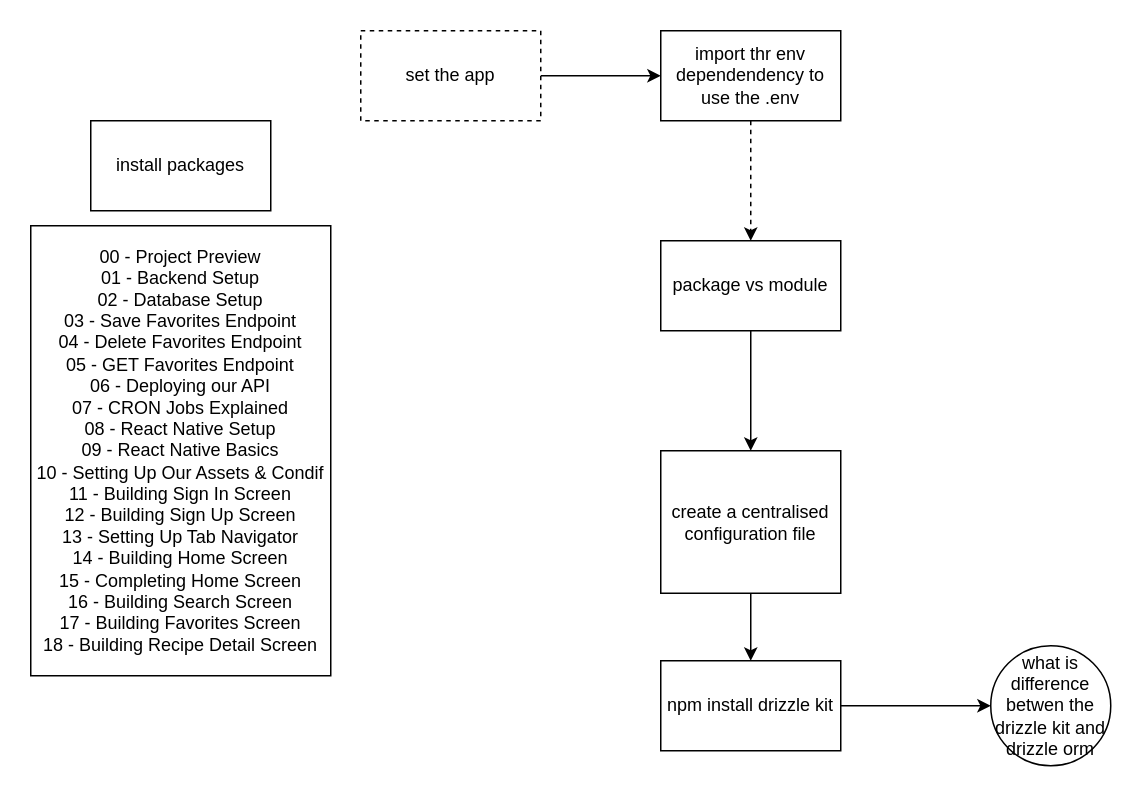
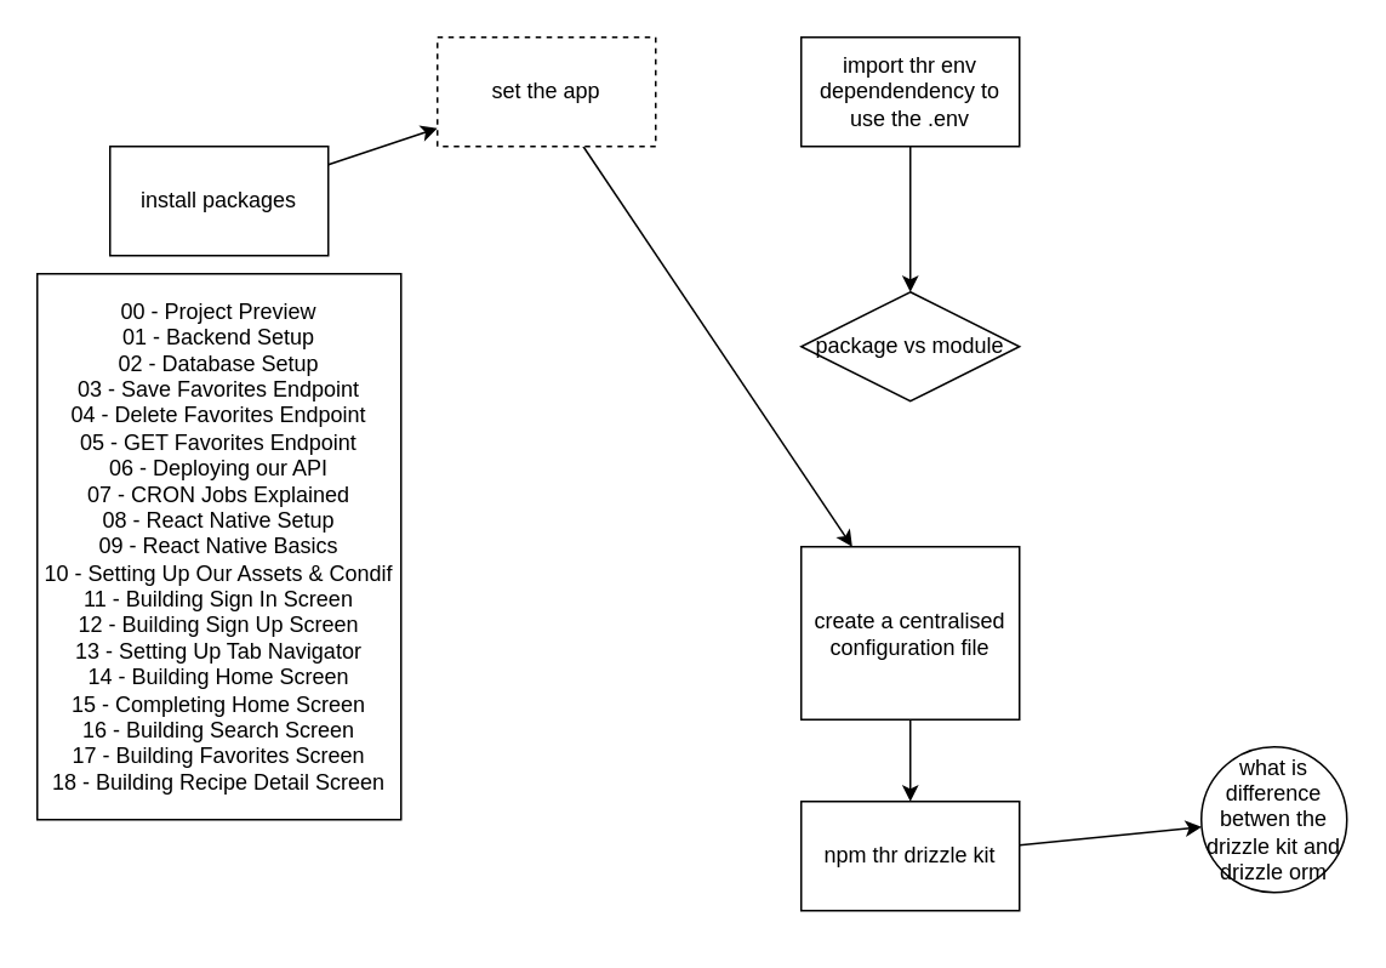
- <mxCell id="4" value="" style="edgeStyle=none;html=1;" parent="1" source="5" target="7" edge="1"><mxGeometry relative="1" as="geometry" /></mxCell>
+ <mxCell id="4" value="" style="edgeStyle=none;html=1;" parent="1" source="5" target="12" edge="1"><mxGeometry relative="1" as="geometry" /></mxCell>
+ <mxCell id="2" value="" style="edgeStyle=none;html=1;" parent="1" source="3" target="5" edge="1"><mxGeometry relative="1" as="geometry" /></mxCell>
- <mxCell id="6" value="" style="edgeStyle=none;html=1;dashed=1;" parent="1" source="7" target="10" edge="1"><mxGeometry relative="1" as="geometry" /></mxCell>
+ <mxCell id="6" value="" style="edgeStyle=none;html=1;" parent="1" source="7" target="10" edge="1"><mxGeometry relative="1" as="geometry" /></mxCell>
- <mxCell id="10" value="package vs module" style="whiteSpace=wrap;html=1;" parent="1" vertex="1"><mxGeometry x="440" y="160" width="120" height="60" as="geometry" /></mxCell>
+ <mxCell id="10" value="package vs module" style="rhombus;whiteSpace=wrap;html=1;" parent="1" vertex="1"><mxGeometry x="440" y="160" width="120" height="60" as="geometry" /></mxCell>
- <mxCell id="9" value="" style="edgeStyle=none;html=1;" parent="1" source="10" target="12" edge="1"><mxGeometry relative="1" as="geometry" /></mxCell>
- <mxCell id="14" value="npm install drizzle kit" style="whiteSpace=wrap;html=1;" parent="1" vertex="1"><mxGeometry x="440" y="440" width="120" height="60" as="geometry" /></mxCell>
+ <mxCell id="14" value="npm thr drizzle kit" style="whiteSpace=wrap;html=1;" parent="1" vertex="1"><mxGeometry x="440" y="440" width="120" height="60" as="geometry" /></mxCell>
- <mxCell id="15" value="what is difference betwen the drizzle kit and drizzle orm" style="ellipse;whiteSpace=wrap;html=1;" parent="1" vertex="1"><mxGeometry x="660" y="430" width="80" height="80" as="geometry" /></mxCell>
+ <mxCell id="15" value="what is difference betwen the drizzle kit and drizzle orm" style="ellipse;whiteSpace=wrap;html=1;" parent="1" vertex="1"><mxGeometry x="660" y="410" width="80" height="80" as="geometry" /></mxCell>
